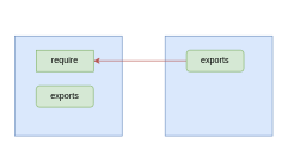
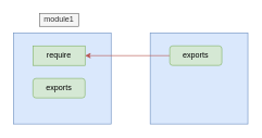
+ <mxCell id="4" value="module1" style="text;html=1;strokeColor=#666666;fillColor=#f5f5f5;align=center;verticalAlign=middle;whiteSpace=wrap;rounded=0;fontColor=#333333;" vertex="1" parent="1"><mxGeometry x="60" y="20" width="60" height="20" as="geometry" /></mxCell>
